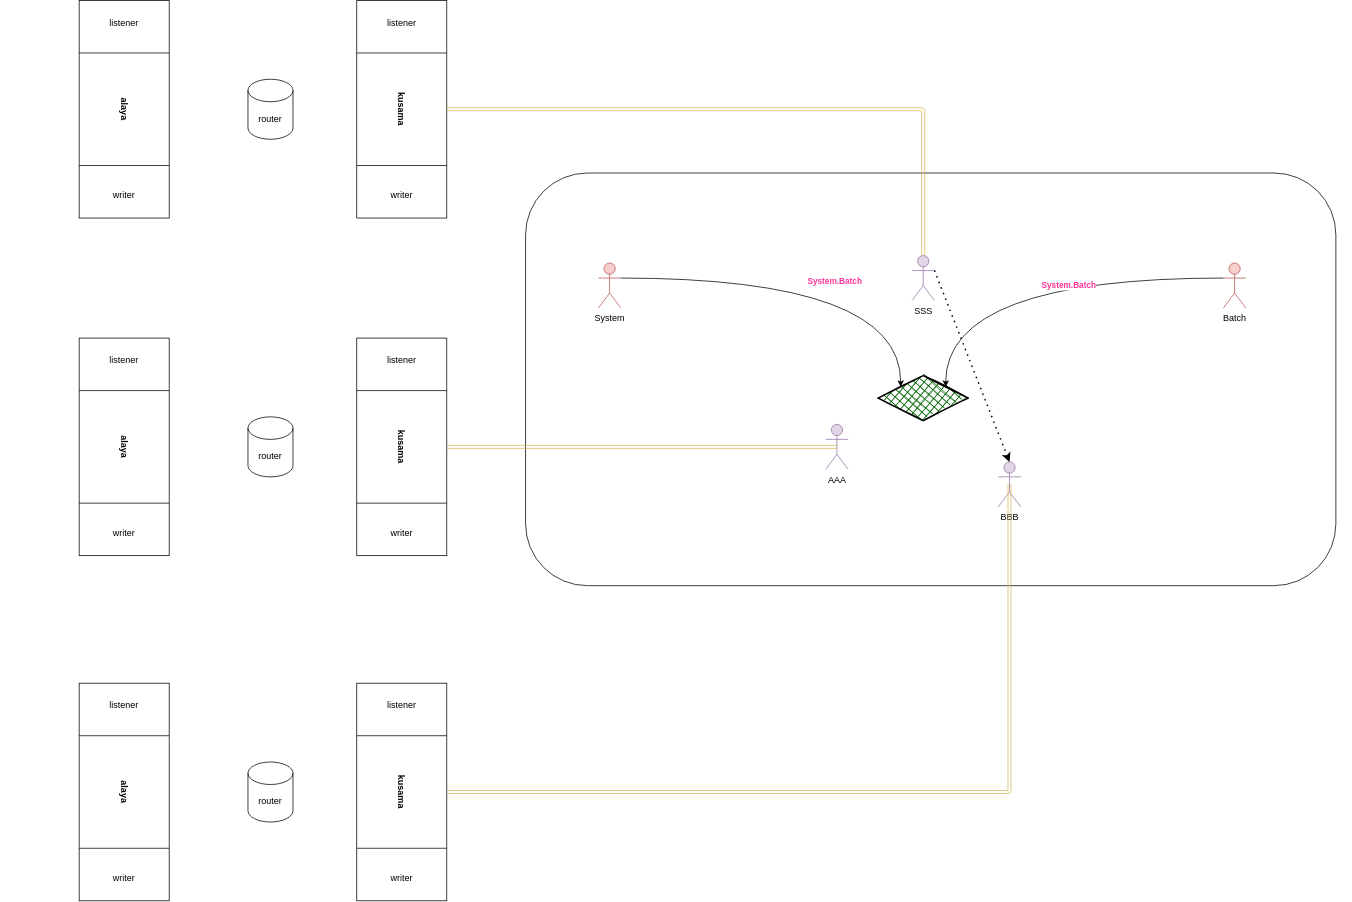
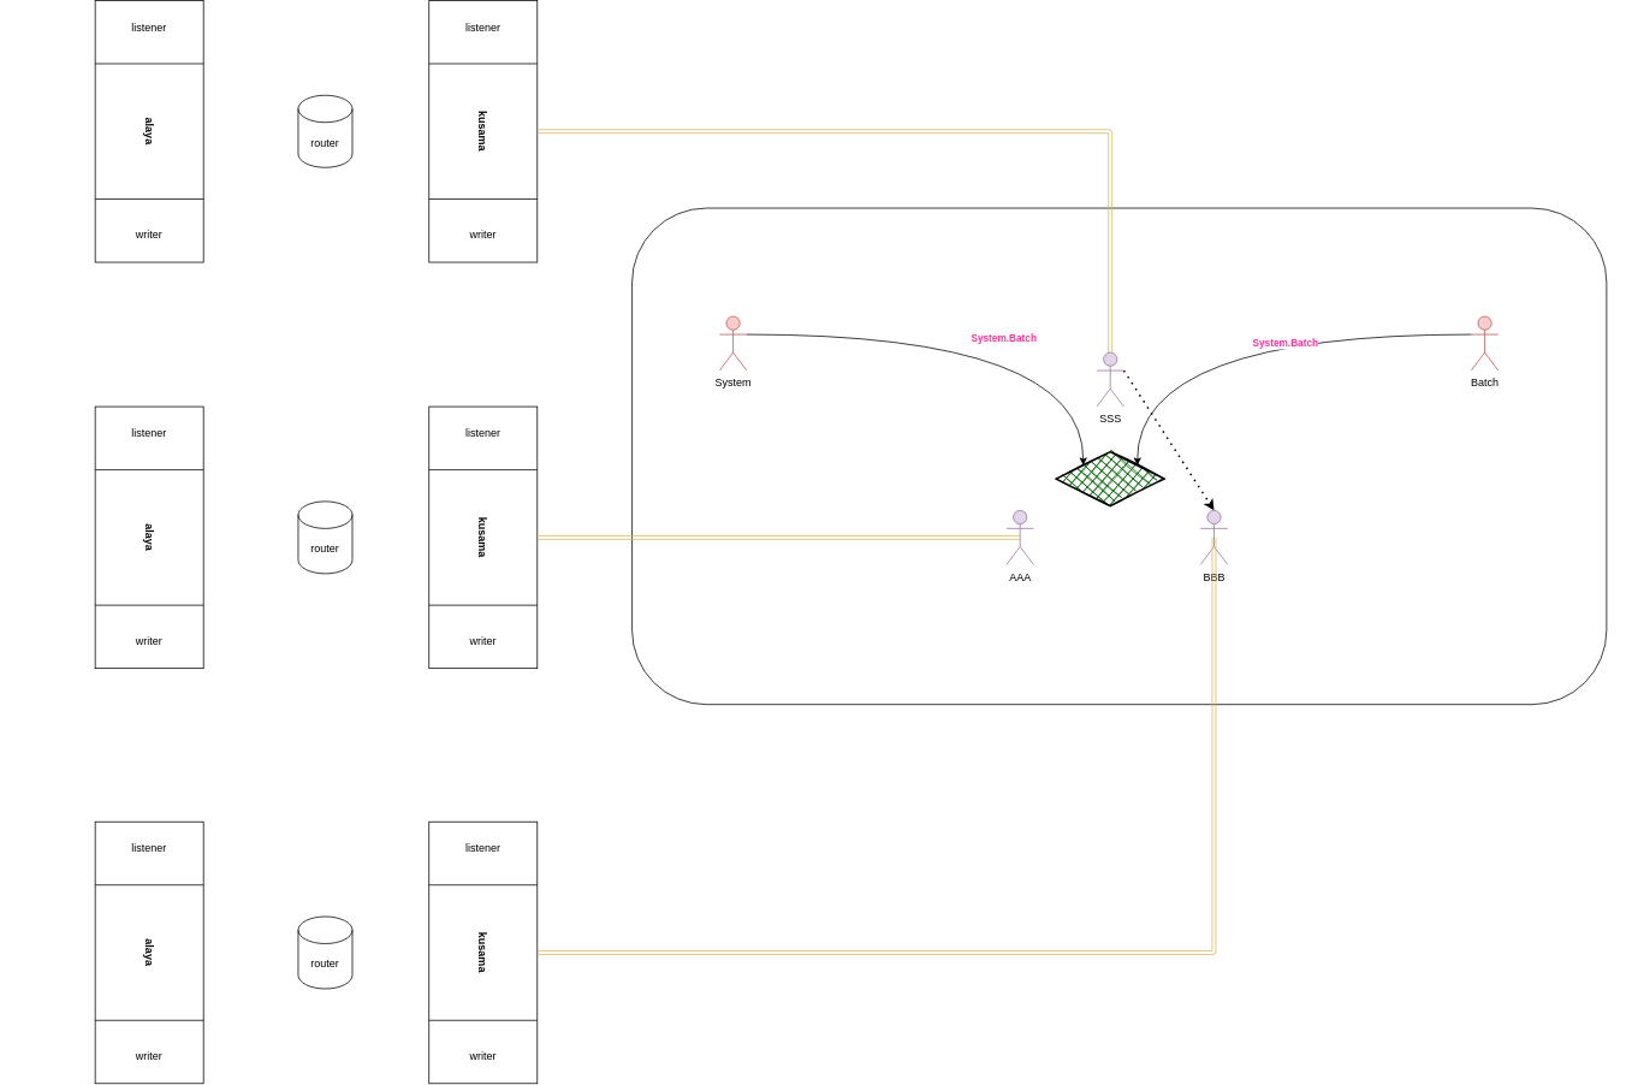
- <mxCell id="11" value="SSS" style="shape=umlActor;verticalLabelPosition=bottom;verticalAlign=top;html=1;outlineConnect=0;fillColor=#e1d5e7;strokeColor=#9673a6;" vertex="1" parent="1"><mxGeometry x="1215" y="340" width="30" height="60" as="geometry" /></mxCell>
+ <mxCell id="11" value="SSS" style="shape=umlActor;verticalLabelPosition=bottom;verticalAlign=top;html=1;outlineConnect=0;fillColor=#e1d5e7;strokeColor=#9673a6;" vertex="1" parent="1"><mxGeometry x="1215" y="390" width="30" height="60" as="geometry" /></mxCell>
- <mxCell id="12" value="AAA" style="shape=umlActor;verticalLabelPosition=bottom;verticalAlign=top;html=1;outlineConnect=0;fillColor=#e1d5e7;strokeColor=#9673a6;" vertex="1" parent="1"><mxGeometry x="1100" y="565" width="30" height="60" as="geometry" /></mxCell>
+ <mxCell id="12" value="AAA" style="shape=umlActor;verticalLabelPosition=bottom;verticalAlign=top;html=1;outlineConnect=0;fillColor=#e1d5e7;strokeColor=#9673a6;" vertex="1" parent="1"><mxGeometry x="1115" y="565" width="30" height="60" as="geometry" /></mxCell>
- <mxCell id="13" value="BBB" style="shape=umlActor;verticalLabelPosition=bottom;verticalAlign=top;html=1;outlineConnect=0;fillColor=#e1d5e7;strokeColor=#9673a6;" vertex="1" parent="1"><mxGeometry x="1330" y="615" width="30" height="60" as="geometry" /></mxCell>
+ <mxCell id="13" value="BBB" style="shape=umlActor;verticalLabelPosition=bottom;verticalAlign=top;html=1;outlineConnect=0;fillColor=#e1d5e7;strokeColor=#9673a6;" vertex="1" parent="1"><mxGeometry x="1330" y="565" width="30" height="60" as="geometry" /></mxCell>
